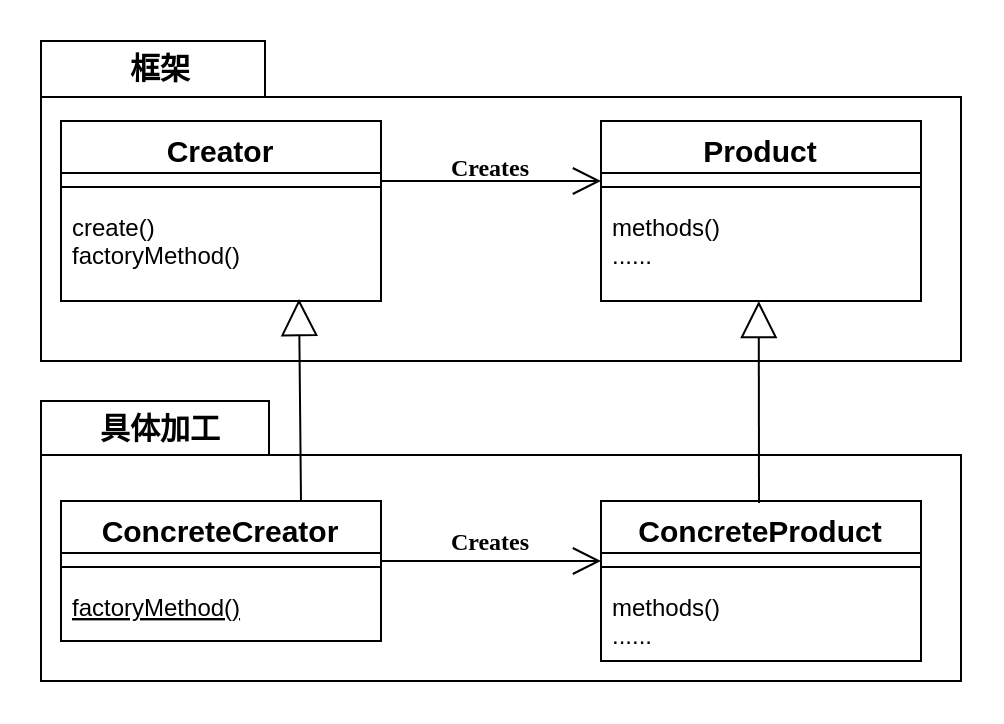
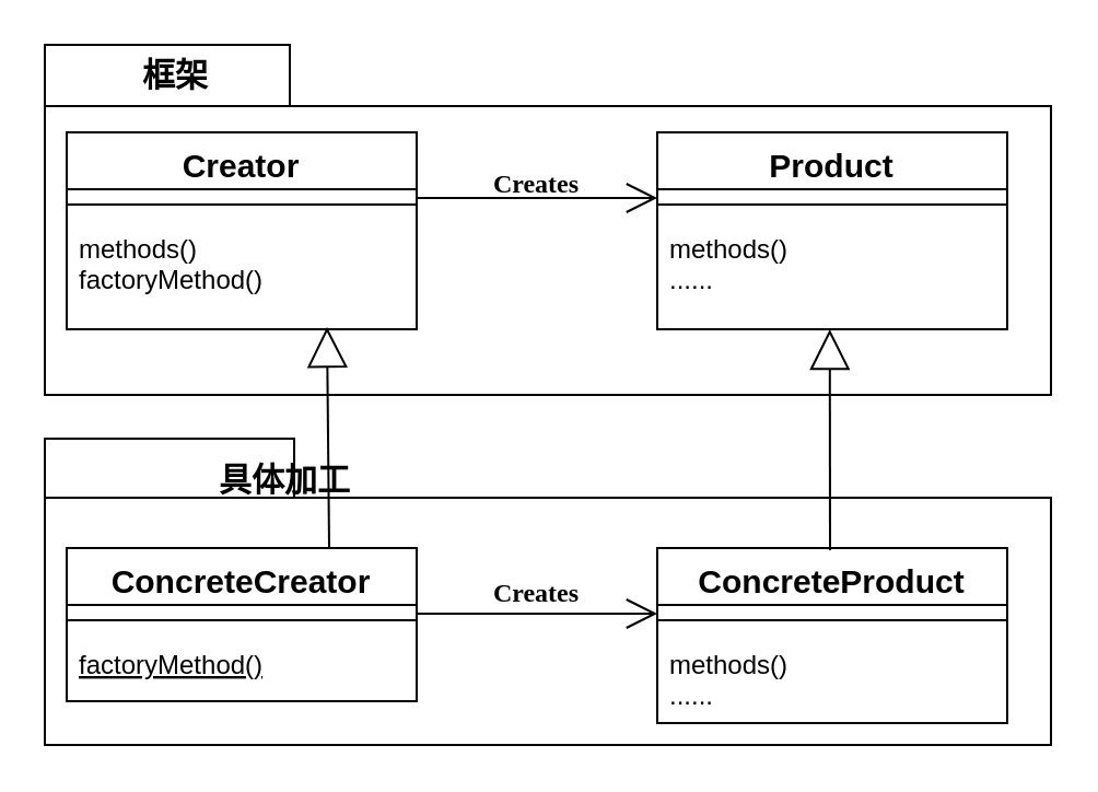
- <mxCell id="5" value="create()&#10;factoryMethod()" style="text;strokeColor=none;fillColor=none;align=left;verticalAlign=top;spacingLeft=4;spacingRight=4;overflow=hidden;rotatable=0;points=[[0,0.5],[1,0.5]];portConstraint=eastwest;" parent="3" vertex="1"><mxGeometry y="40" width="160" height="50" as="geometry" /></mxCell>
+ <mxCell id="5" value="methods()&#10;factoryMethod()" style="text;strokeColor=none;fillColor=none;align=left;verticalAlign=top;spacingLeft=4;spacingRight=4;overflow=hidden;rotatable=0;points=[[0,0.5],[1,0.5]];portConstraint=eastwest;" parent="3" vertex="1"><mxGeometry y="40" width="160" height="50" as="geometry" /></mxCell>
- <mxCell id="11" value="具体加工" style="text;align=center;fontStyle=1;verticalAlign=middle;spacingLeft=3;spacingRight=3;strokeColor=none;rotatable=0;points=[[0,0.5],[1,0.5]];portConstraint=eastwest;fontSize=15;" parent="1" vertex="1"><mxGeometry x="40" y="200" width="80" height="26" as="geometry" /></mxCell>
+ <mxCell id="11" value="具体加工" style="text;align=center;fontStyle=1;verticalAlign=middle;spacingLeft=3;spacingRight=3;strokeColor=none;rotatable=0;points=[[0,0.5],[1,0.5]];portConstraint=eastwest;fontSize=15;" parent="1" vertex="1"><mxGeometry x="90" y="205" width="80" height="26" as="geometry" /></mxCell>
